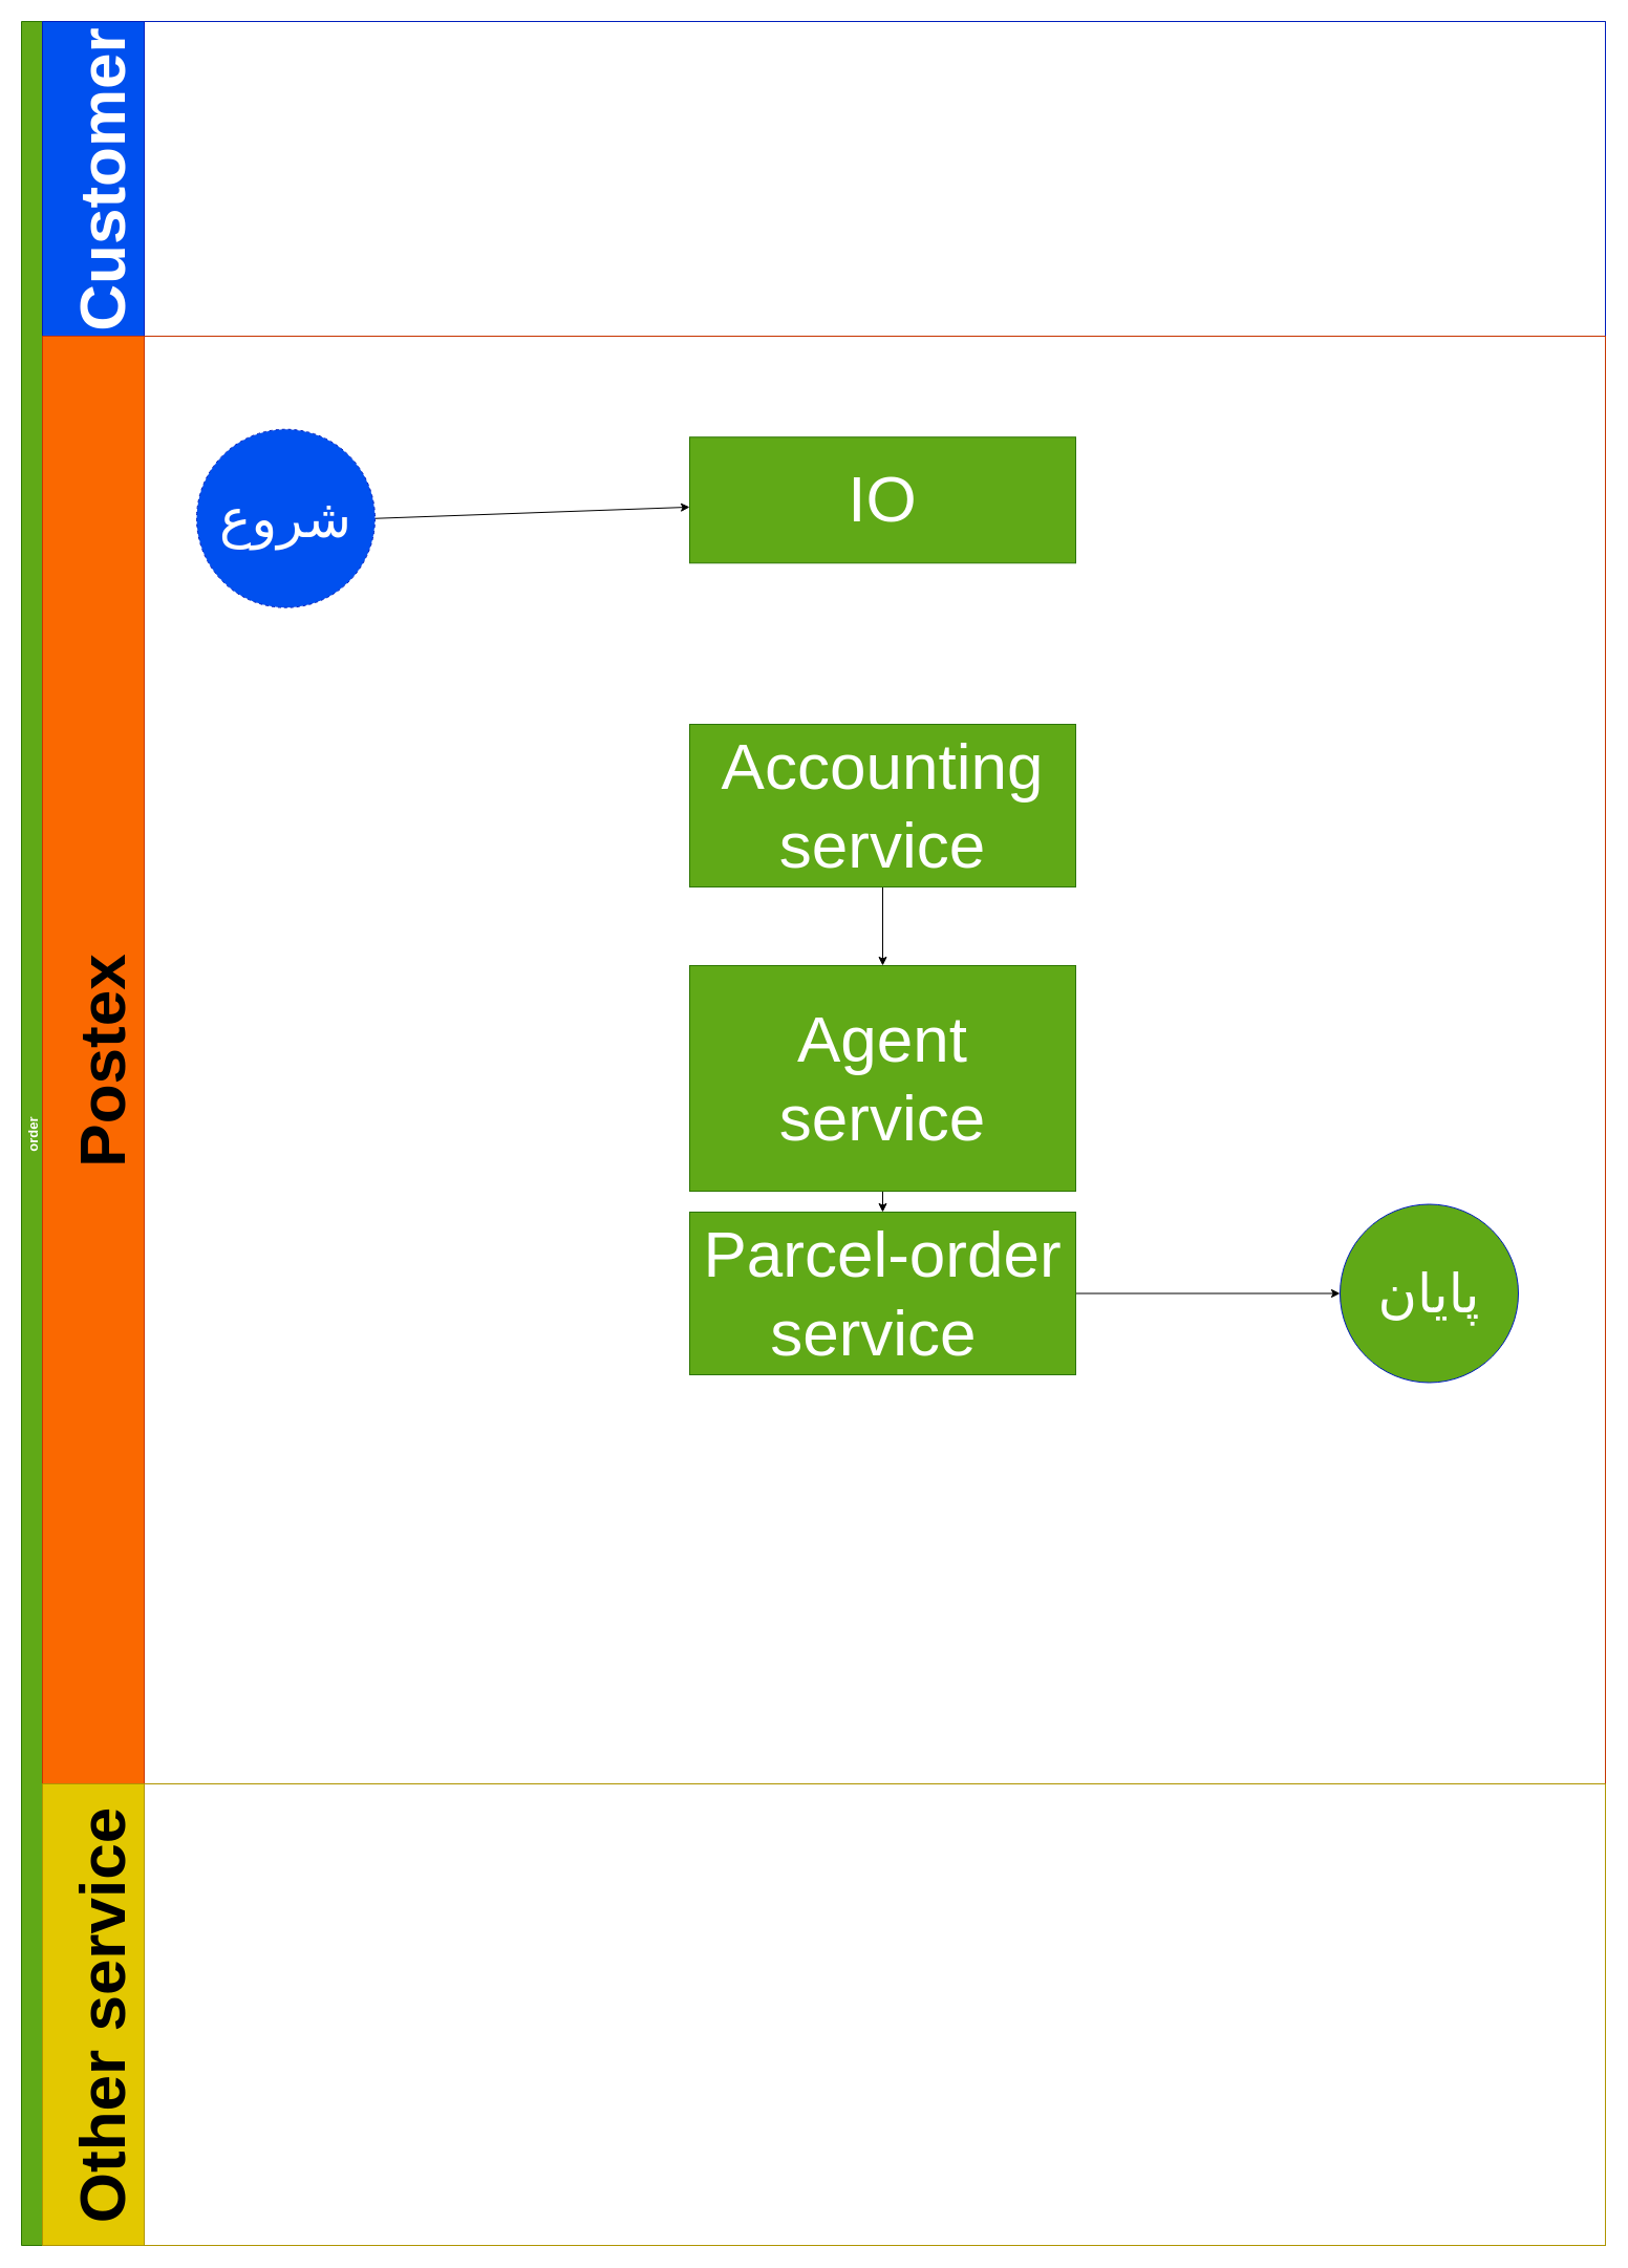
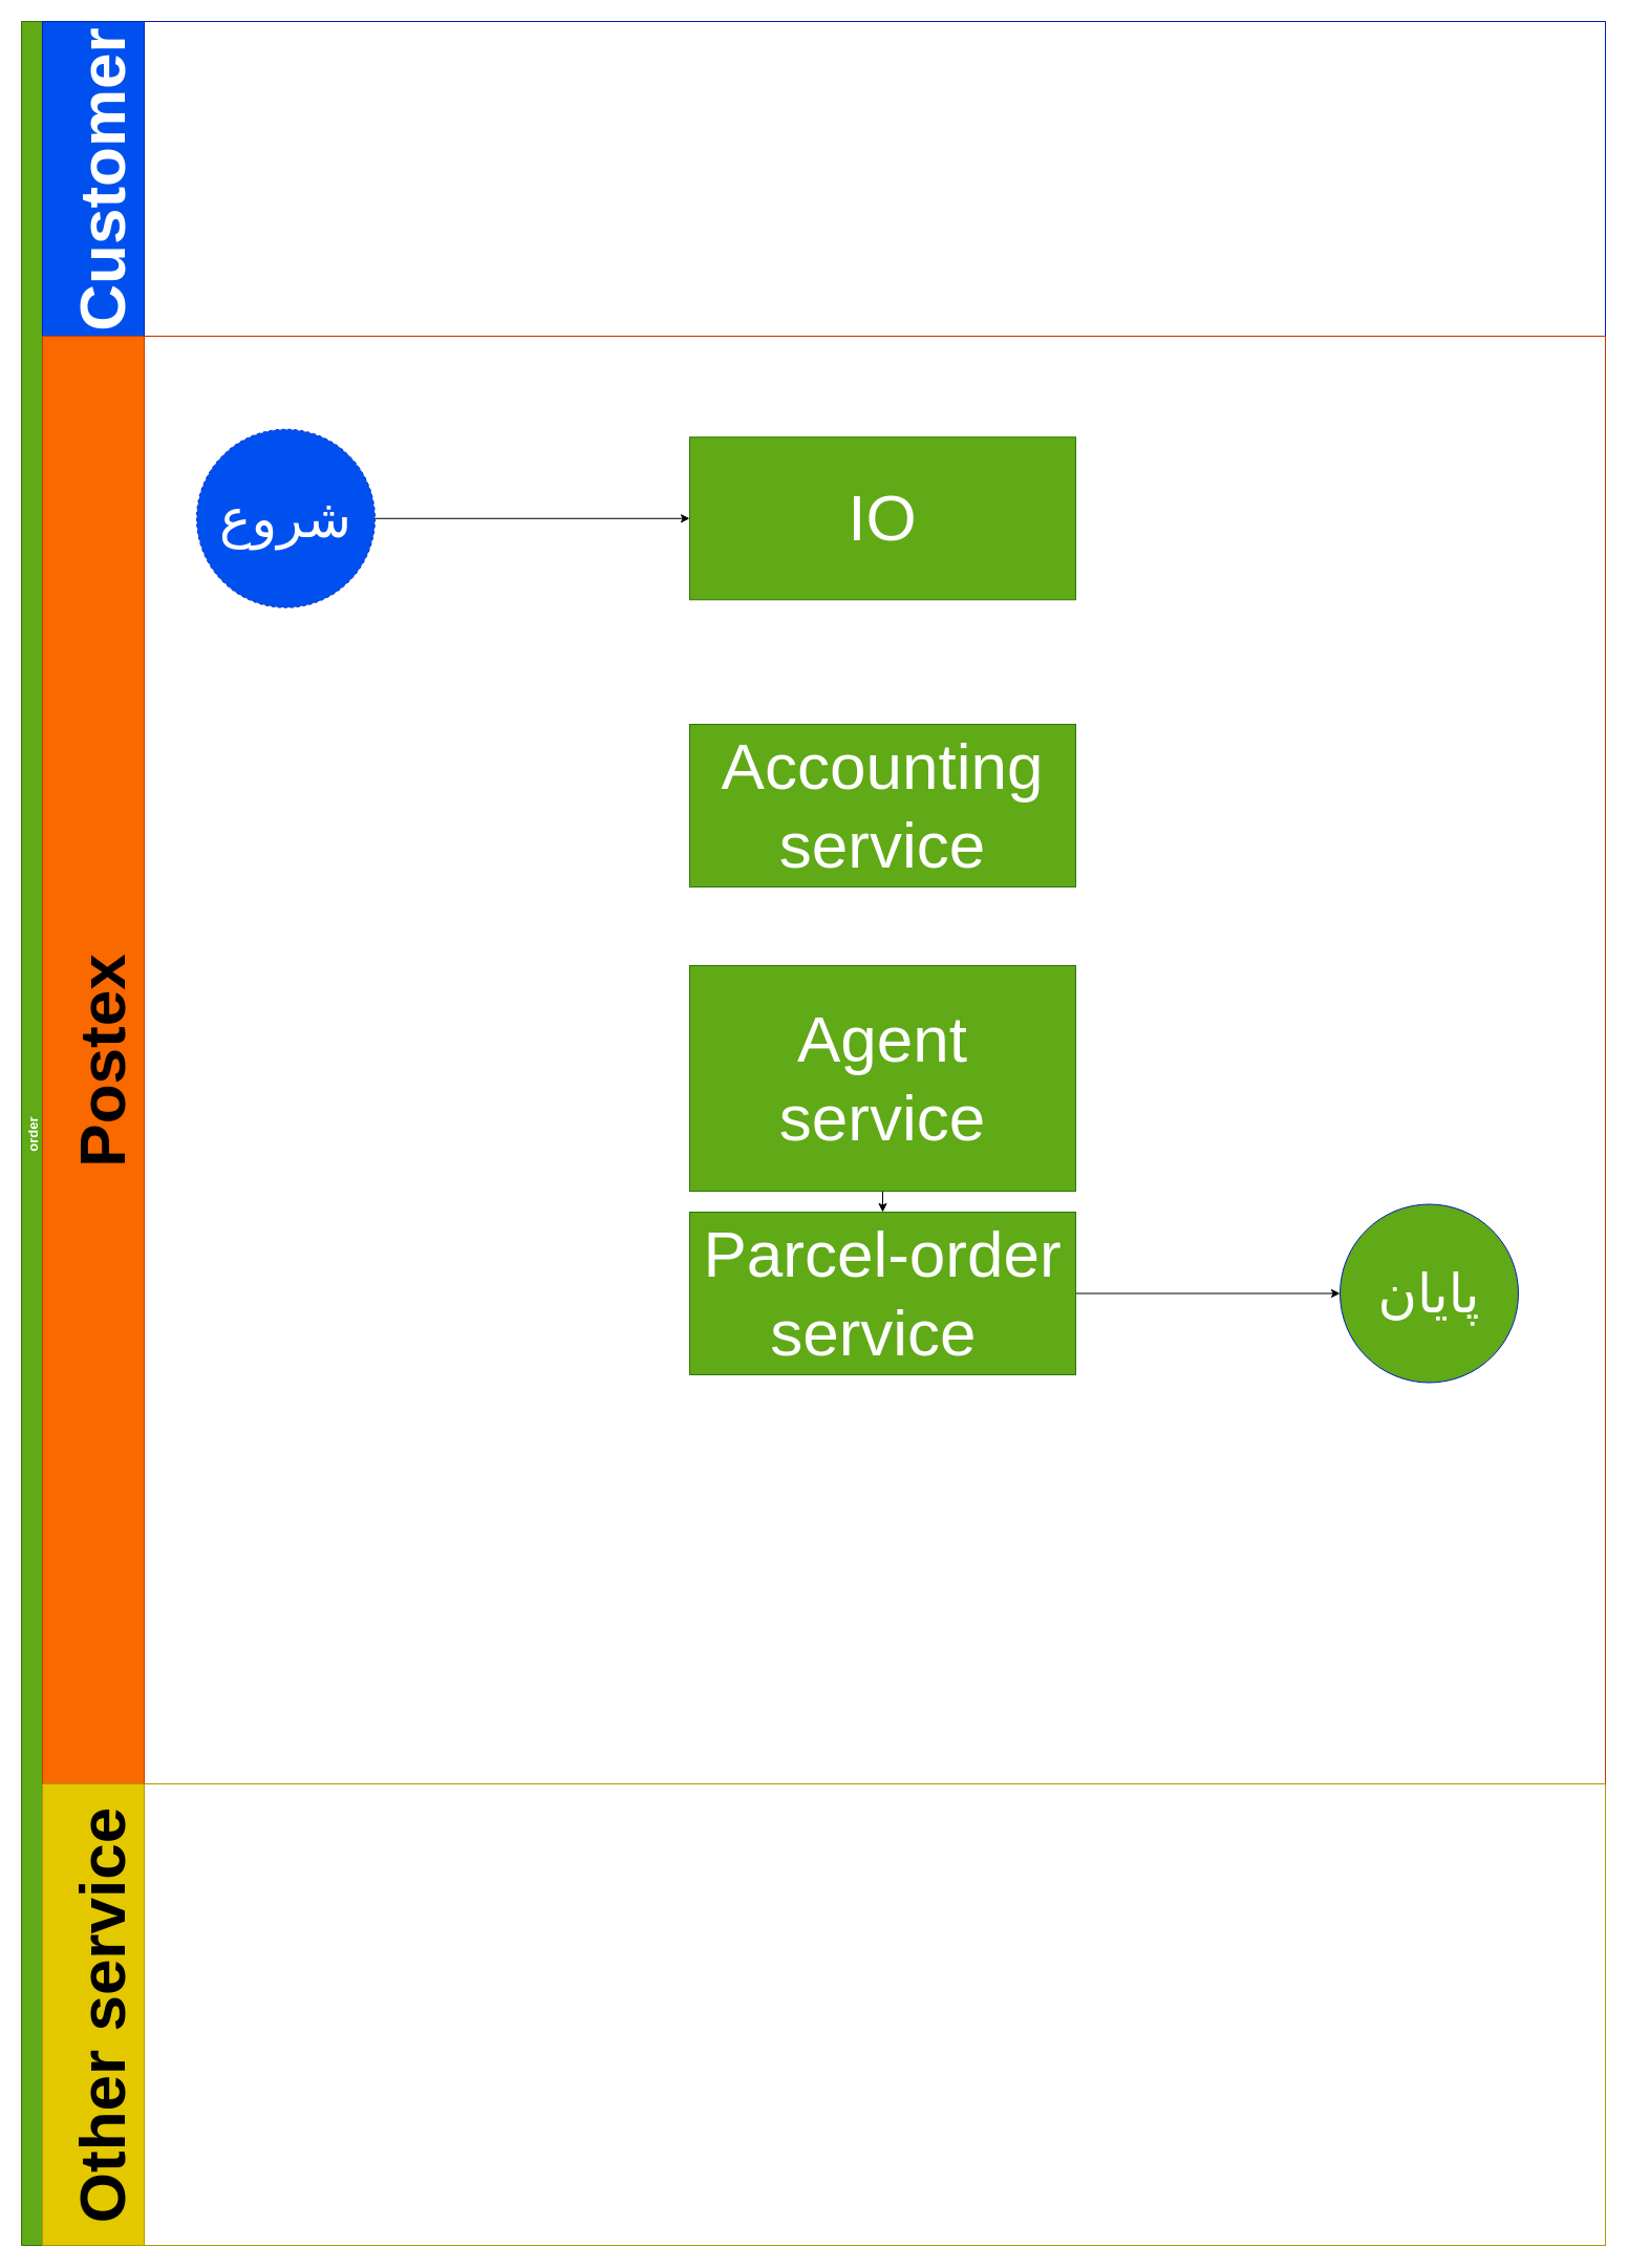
- <mxCell id="5" value="&lt;span style=&quot;font-size: 62px&quot;&gt;IO&lt;/span&gt;" style="whiteSpace=wrap;html=1;fontSize=13;fillColor=#60a917;strokeColor=#2D7600;fontColor=#ffffff;" parent="4" vertex="1"><mxGeometry x="617" y="96.25" width="368" height="120" as="geometry" /></mxCell>
+ <mxCell id="5" value="&lt;span style=&quot;font-size: 62px&quot;&gt;IO&lt;/span&gt;" style="whiteSpace=wrap;html=1;fontSize=13;fillColor=#60a917;strokeColor=#2D7600;fontColor=#ffffff;" parent="4" vertex="1"><mxGeometry x="617" y="96.25" width="368" height="155" as="geometry" /></mxCell>
- <mxCell id="8" value="" style="edgeStyle=none;html=1;fontSize=38;" parent="4" source="9" target="11" edge="1"><mxGeometry relative="1" as="geometry" /></mxCell>
